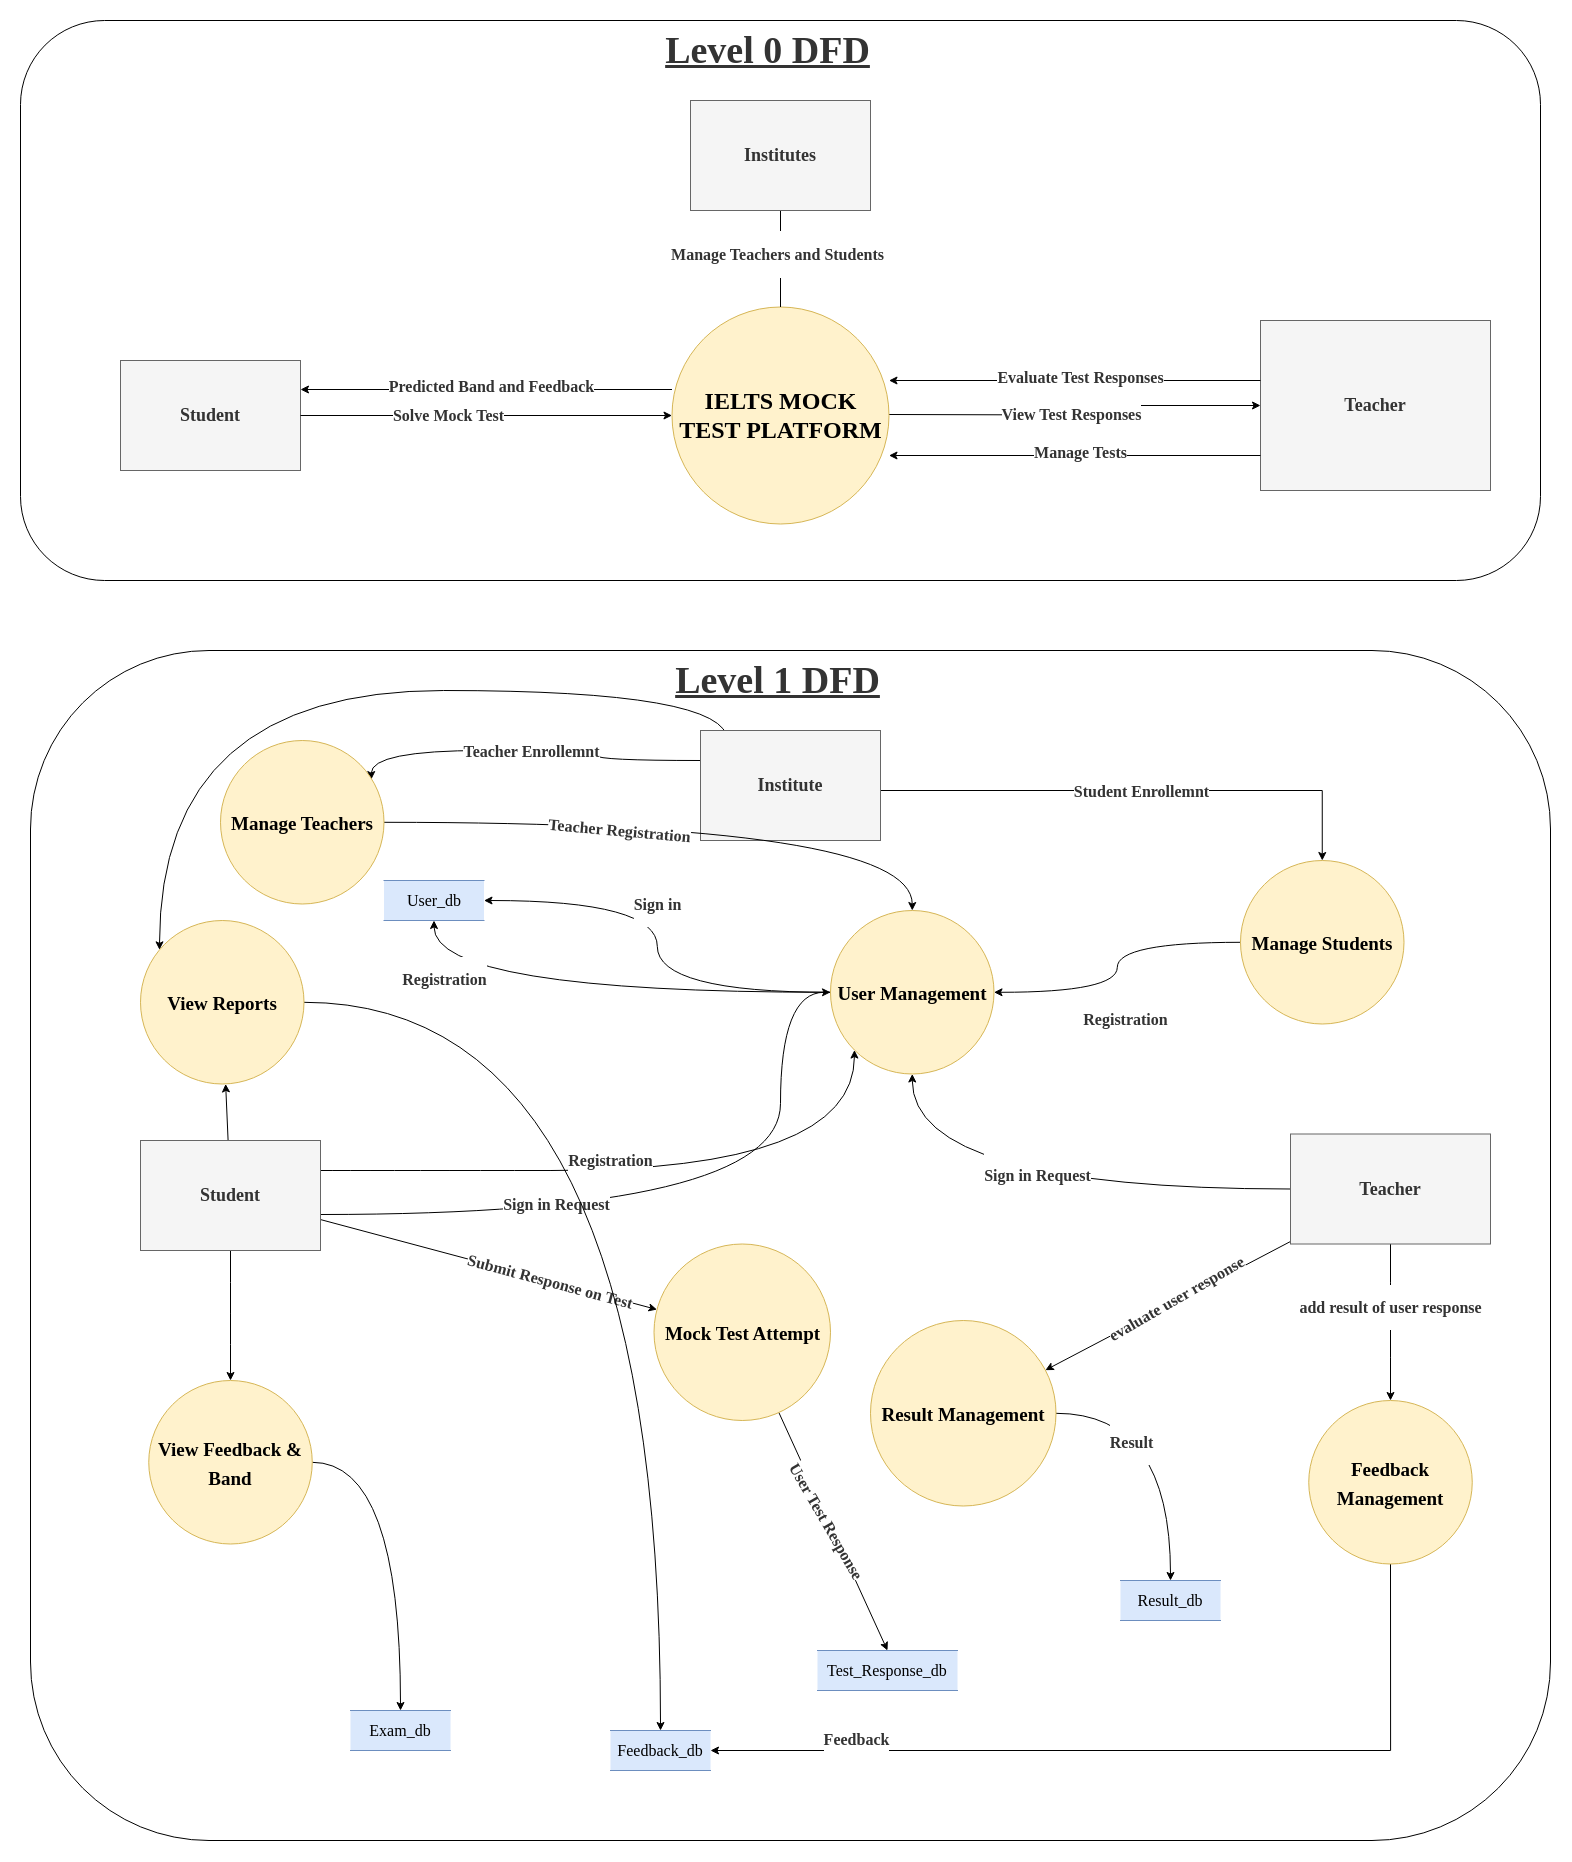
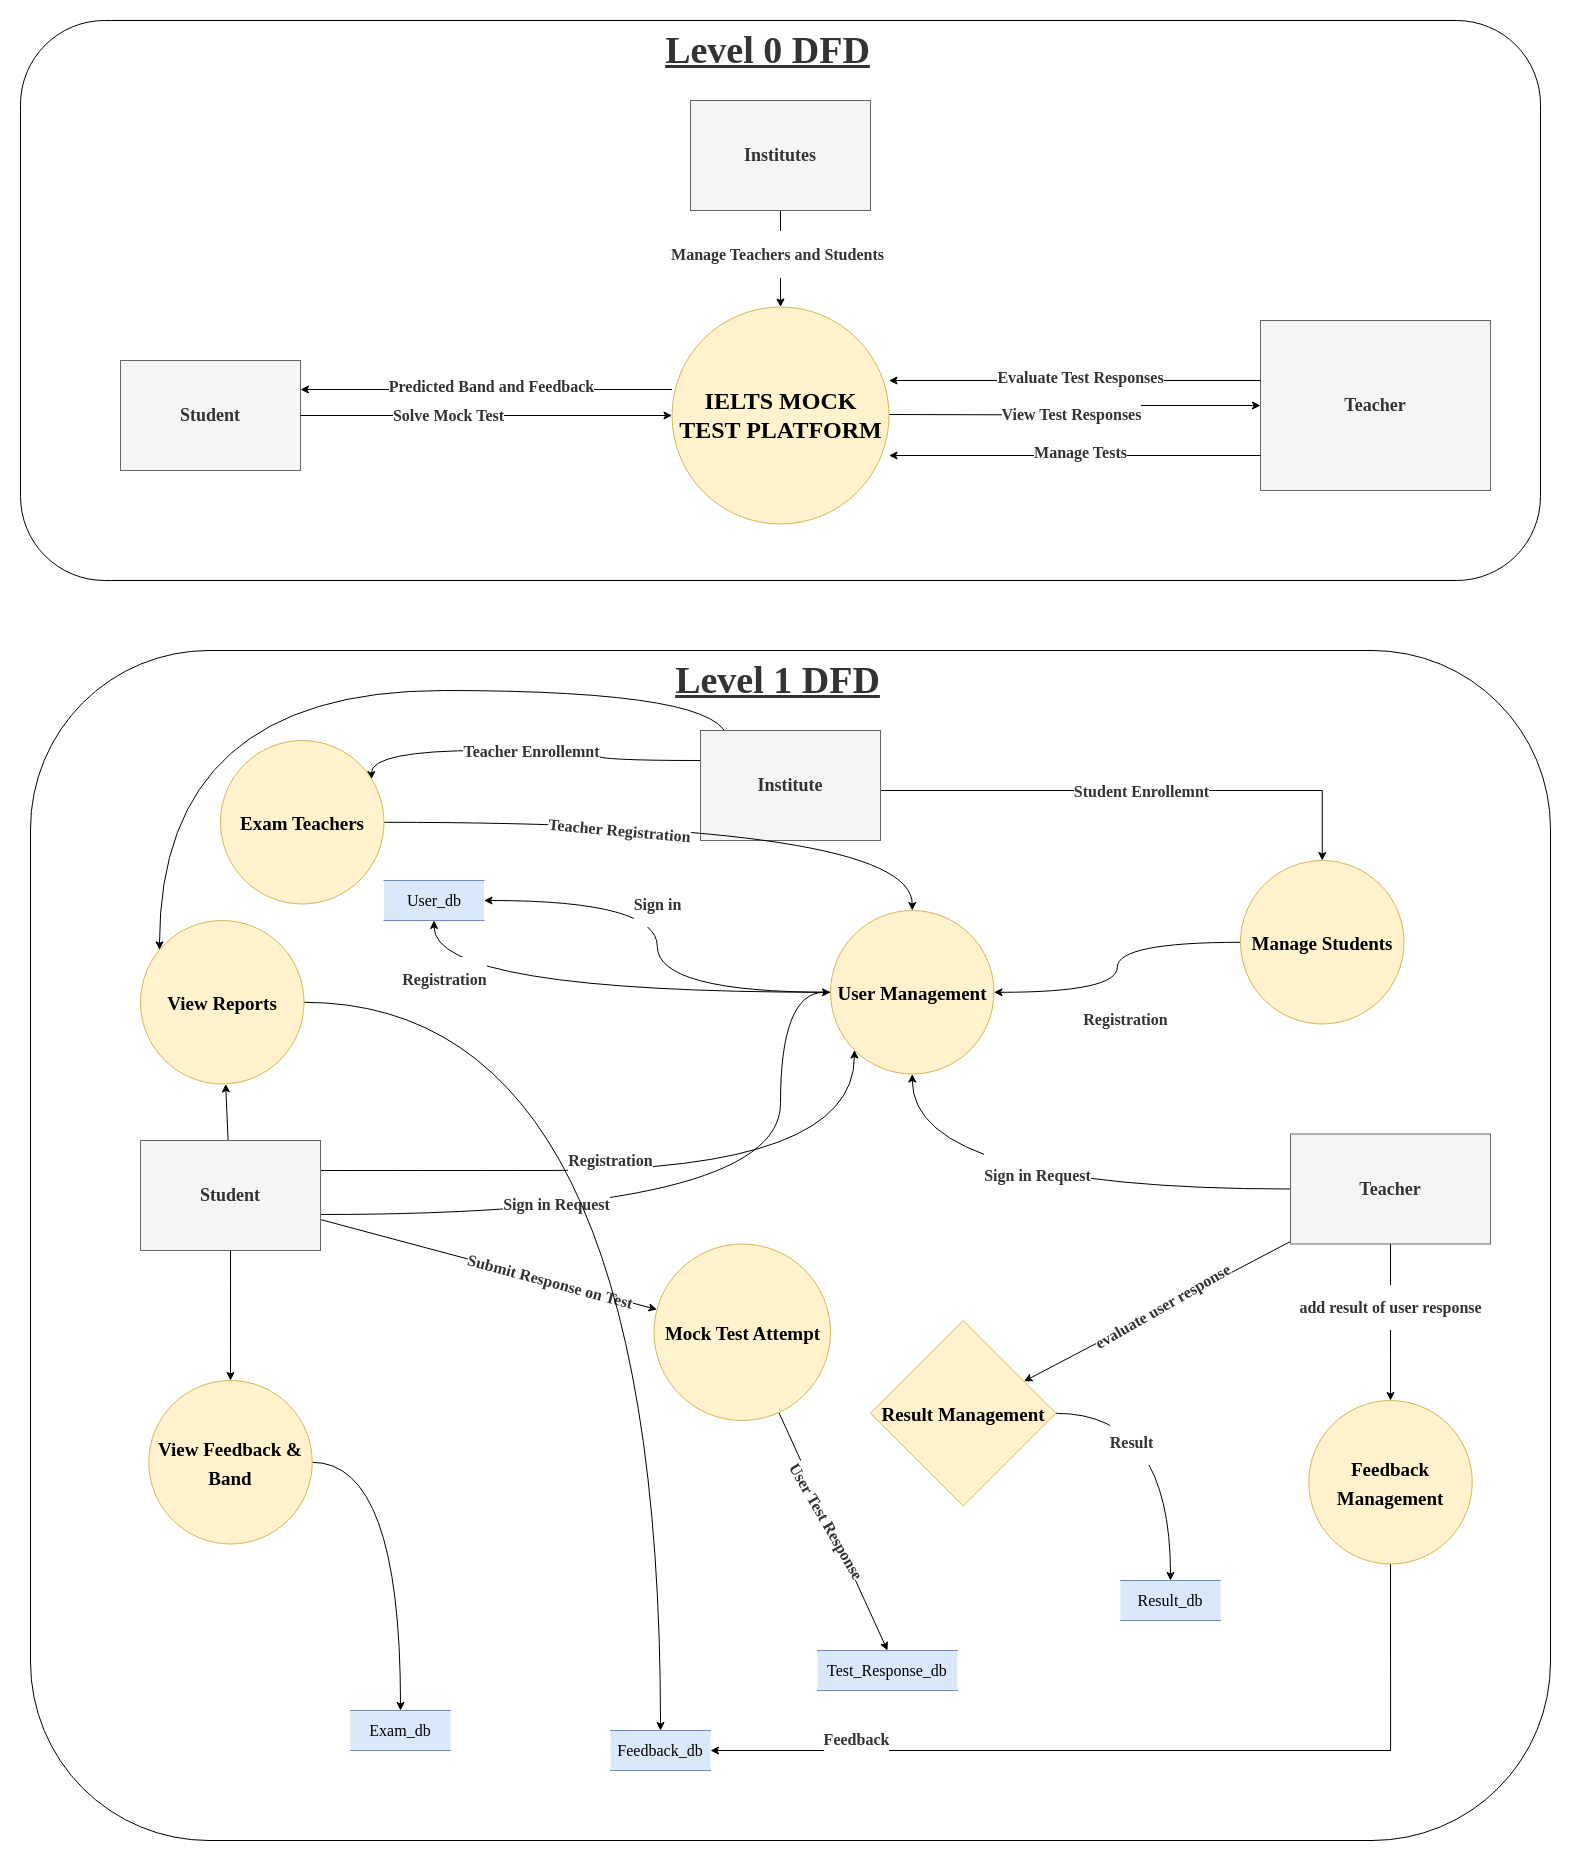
- <mxCell id="10" style="edgeStyle=orthogonalEdgeStyle;rounded=0;orthogonalLoop=1;jettySize=auto;html=1;fontFamily=Ubuntu Mono;fontSource=https%3A%2F%2Ffonts.googleapis.com%2Fcss%3Ffamily%3DUbuntu%2BMono;fontSize=12;fontColor=#333333;endArrow=none;" edge="1" parent="1" source="12" target="7"><mxGeometry relative="1" as="geometry" /></mxCell>
+ <mxCell id="10" style="edgeStyle=orthogonalEdgeStyle;rounded=0;orthogonalLoop=1;jettySize=auto;html=1;fontFamily=Ubuntu Mono;fontSource=https%3A%2F%2Ffonts.googleapis.com%2Fcss%3Ffamily%3DUbuntu%2BMono;fontSize=12;fontColor=#333333;" edge="1" parent="1" source="12" target="7"><mxGeometry relative="1" as="geometry" /></mxCell>
- <mxCell id="57" value="&lt;h1&gt;&lt;font style=&quot;font-size: 19px;&quot; data-font-src=&quot;https://fonts.googleapis.com/css?family=Ubuntu+Mono&quot;&gt;Manage Teachers&lt;/font&gt;&lt;/h1&gt;" style="ellipse;whiteSpace=wrap;html=1;aspect=fixed;fillColor=#fff2cc;strokeColor=#d6b656;fontFamily=Ubuntu Mono;fontSource=https%3A%2F%2Ffonts.googleapis.com%2Fcss%3Ffamily%3DUbuntu%2BMono;" vertex="1" parent="1"><mxGeometry x="220" y="740" width="163.5" height="163.5" as="geometry" /></mxCell>
+ <mxCell id="57" value="&lt;h1&gt;&lt;font style=&quot;font-size: 19px;&quot; data-font-src=&quot;https://fonts.googleapis.com/css?family=Ubuntu+Mono&quot;&gt;Exam Teachers&lt;/font&gt;&lt;/h1&gt;" style="ellipse;whiteSpace=wrap;html=1;aspect=fixed;fillColor=#fff2cc;strokeColor=#d6b656;fontFamily=Ubuntu Mono;fontSource=https%3A%2F%2Ffonts.googleapis.com%2Fcss%3Ffamily%3DUbuntu%2BMono;" vertex="1" parent="1"><mxGeometry x="220" y="740" width="163.5" height="163.5" as="geometry" /></mxCell>
- <mxCell id="60" value="&lt;h1&gt;&lt;font style=&quot;font-size: 19px;&quot; data-font-src=&quot;https://fonts.googleapis.com/css?family=Ubuntu+Mono&quot;&gt;Result Management&lt;/font&gt;&lt;/h1&gt;" style="ellipse;whiteSpace=wrap;html=1;aspect=fixed;fillColor=#fff2cc;strokeColor=#d6b656;fontFamily=Ubuntu Mono;fontSource=https%3A%2F%2Ffonts.googleapis.com%2Fcss%3Ffamily%3DUbuntu%2BMono;" vertex="1" parent="1"><mxGeometry x="870" y="1320" width="185.5" height="185.5" as="geometry" /></mxCell>
+ <mxCell id="60" value="&lt;h1&gt;&lt;font style=&quot;font-size: 19px;&quot; data-font-src=&quot;https://fonts.googleapis.com/css?family=Ubuntu+Mono&quot;&gt;Result Management&lt;/font&gt;&lt;/h1&gt;" style="rhombus;whiteSpace=wrap;html=1;aspect=fixed;fillColor=#fff2cc;strokeColor=#d6b656;fontFamily=Ubuntu Mono;fontSource=https%3A%2F%2Ffonts.googleapis.com%2Fcss%3Ffamily%3DUbuntu%2BMono;" vertex="1" parent="1"><mxGeometry x="870" y="1320" width="185.5" height="185.5" as="geometry" /></mxCell>
